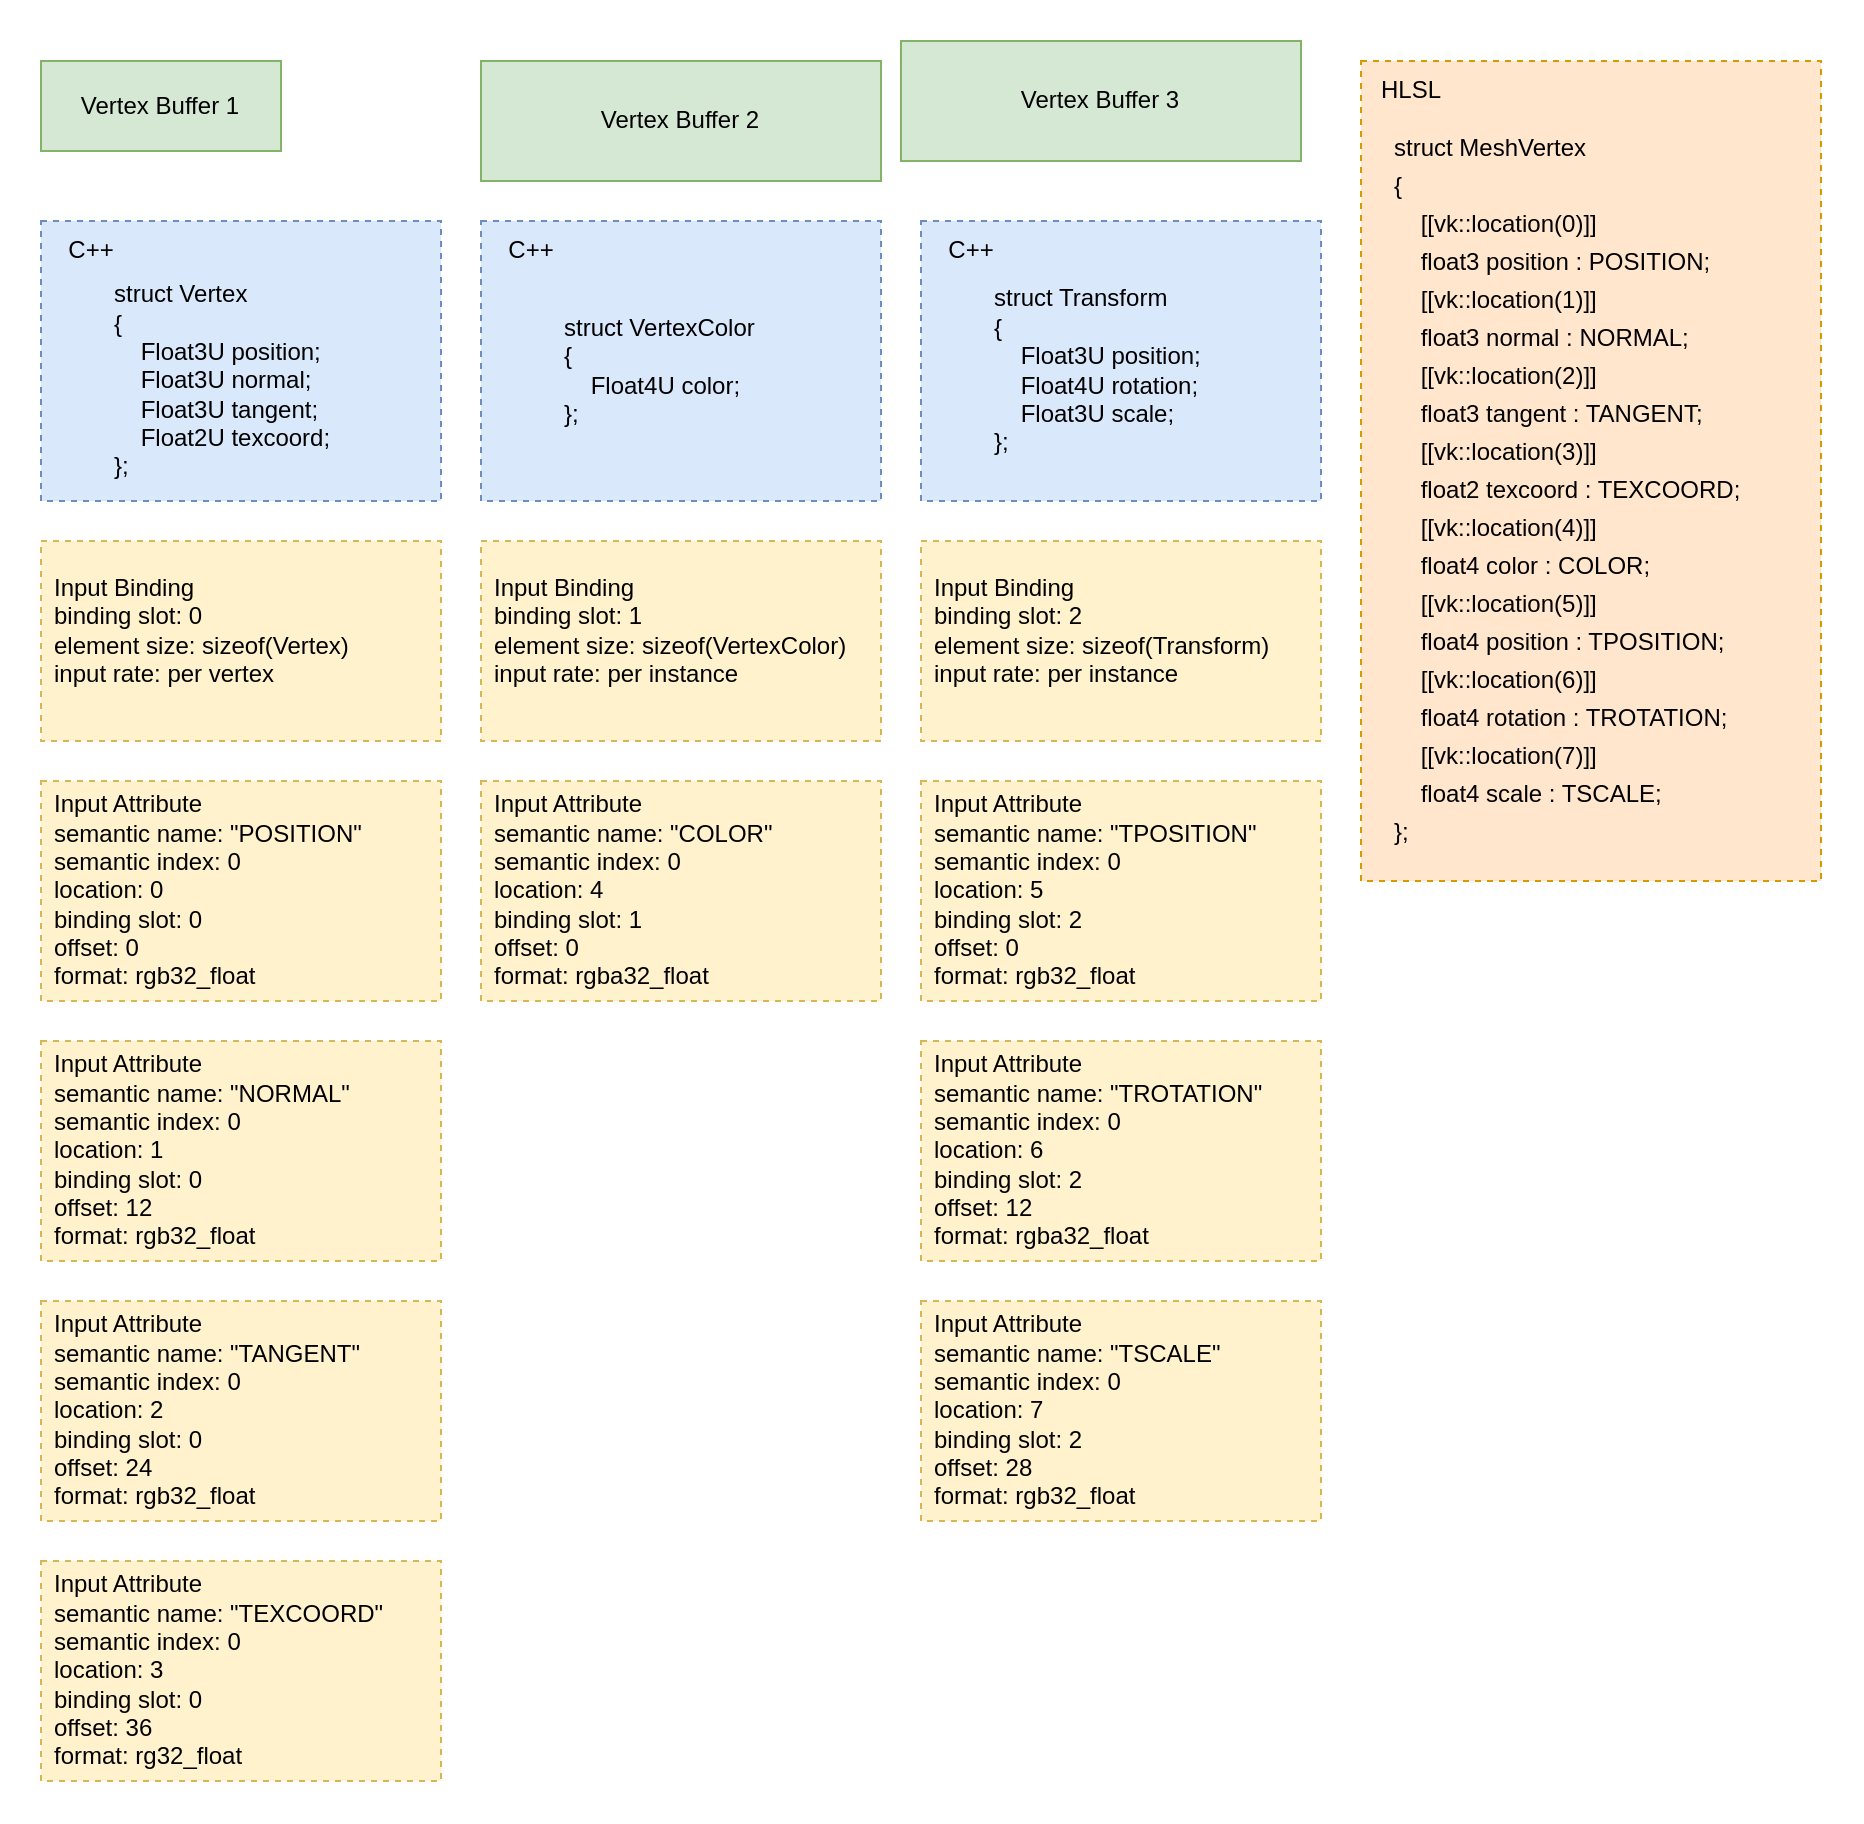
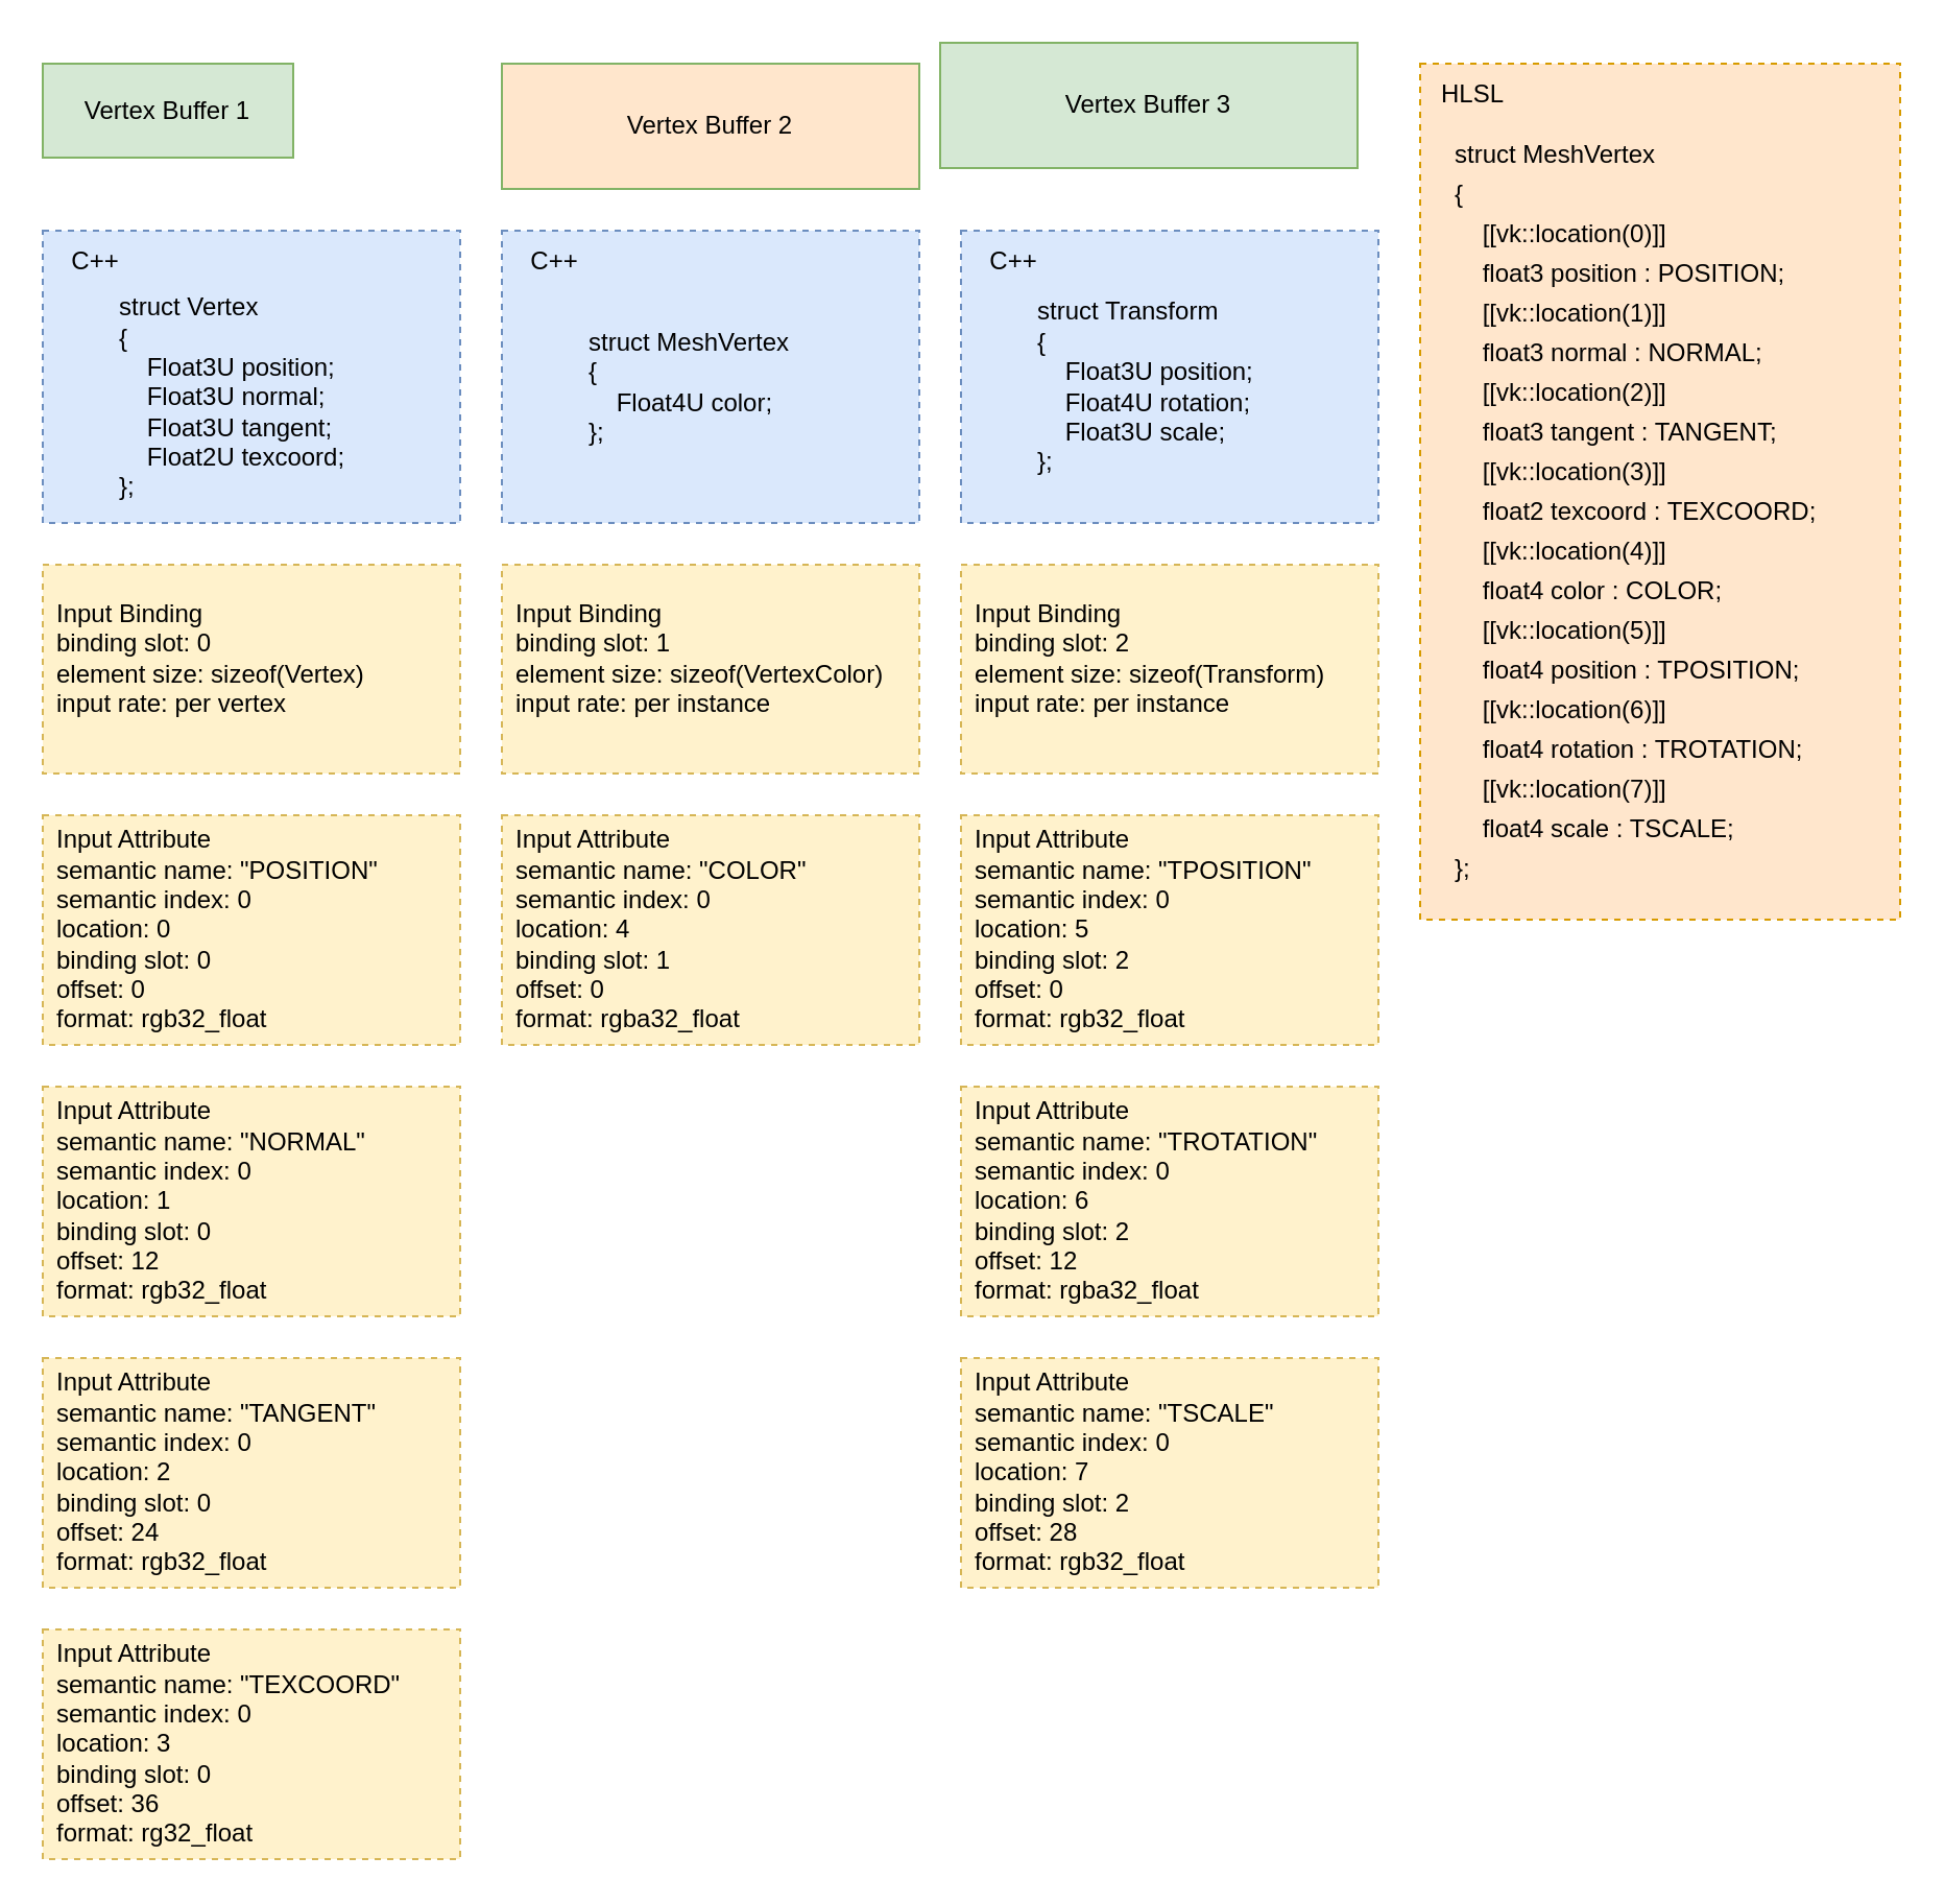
- <mxCell id="10" value="Vertex Buffer 2" style="rounded=0;whiteSpace=wrap;html=1;fillColor=#d5e8d4;strokeColor=#82b366;" vertex="1" parent="1"><mxGeometry x="240" y="30" width="200" height="60" as="geometry" /></mxCell>
+ <mxCell id="10" value="Vertex Buffer 2" style="rounded=0;whiteSpace=wrap;html=1;fillColor=#ffe6cc;strokeColor=#82b366;" vertex="1" parent="1"><mxGeometry x="240" y="30" width="200" height="60" as="geometry" /></mxCell>
- <mxCell id="8" value="struct VertexColor&lt;br&gt;{&lt;br&gt;&lt;div style=&quot;&quot;&gt;&amp;nbsp; &amp;nbsp; Float4U color;&lt;/div&gt;&lt;div style=&quot;&quot;&gt;};&lt;/div&gt;" style="text;html=1;align=left;verticalAlign=middle;resizable=0;points=[];autosize=1;strokeColor=none;fillColor=none;" vertex="1" parent="1"><mxGeometry x="280" y="150" width="120" height="70" as="geometry" /></mxCell>
+ <mxCell id="8" value="struct MeshVertex&lt;br&gt;{&lt;br&gt;&lt;div style=&quot;&quot;&gt;&amp;nbsp; &amp;nbsp; Float4U color;&lt;/div&gt;&lt;div style=&quot;&quot;&gt;};&lt;/div&gt;" style="text;html=1;align=left;verticalAlign=middle;resizable=0;points=[];autosize=1;strokeColor=none;fillColor=none;" vertex="1" parent="1"><mxGeometry x="280" y="150" width="120" height="70" as="geometry" /></mxCell>
